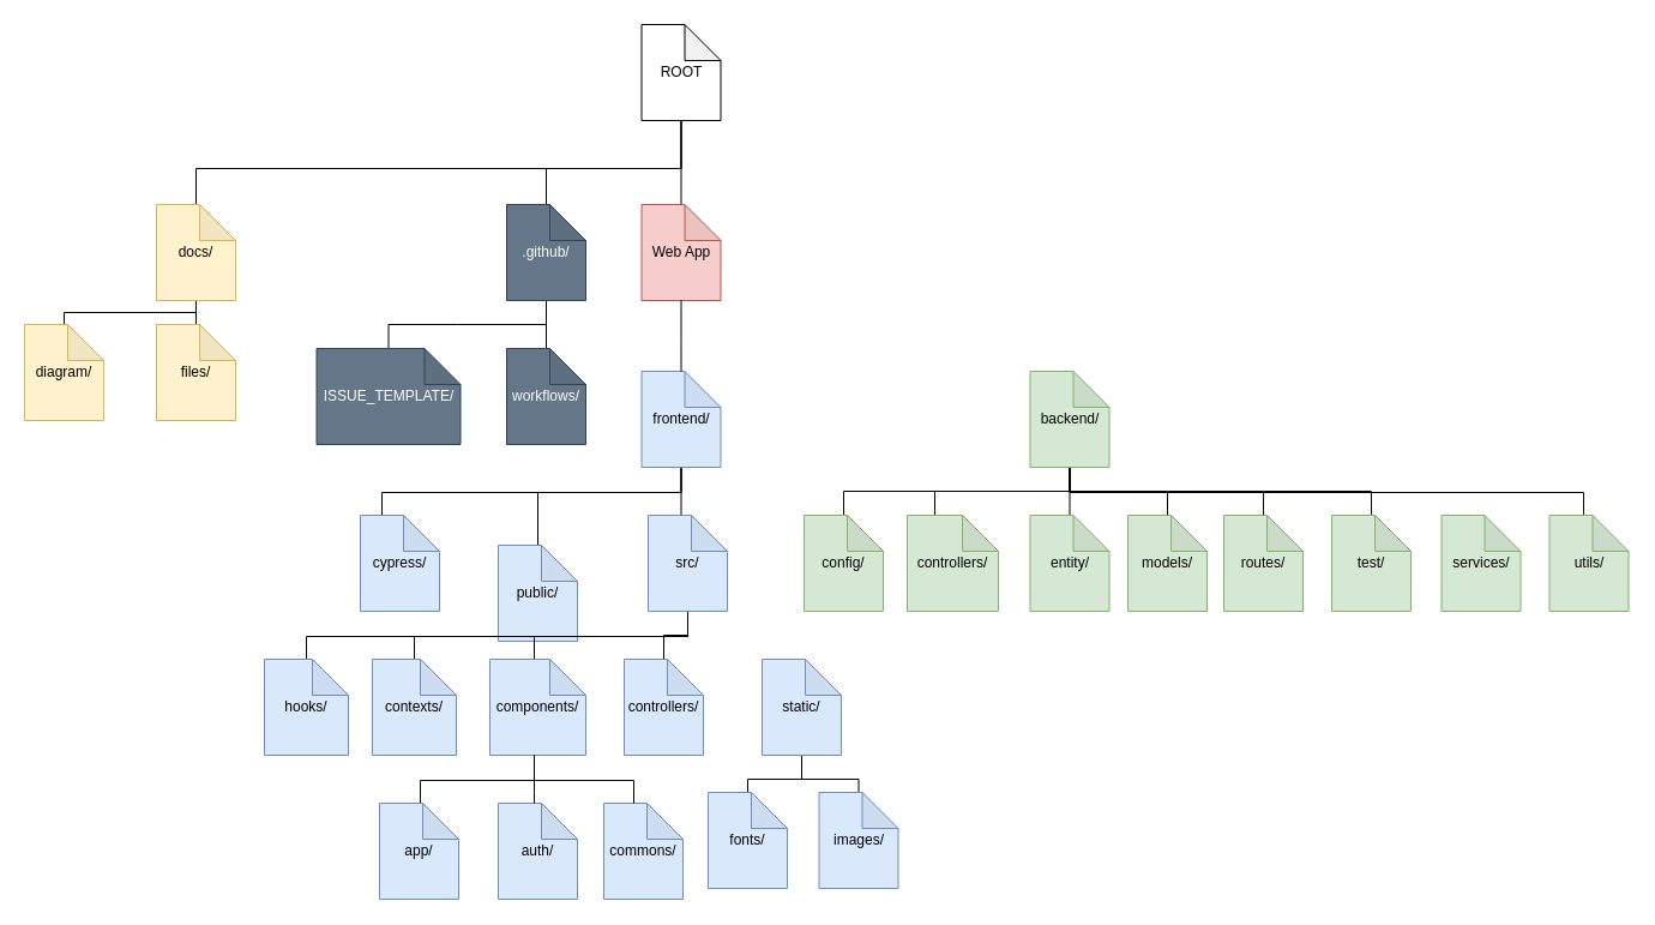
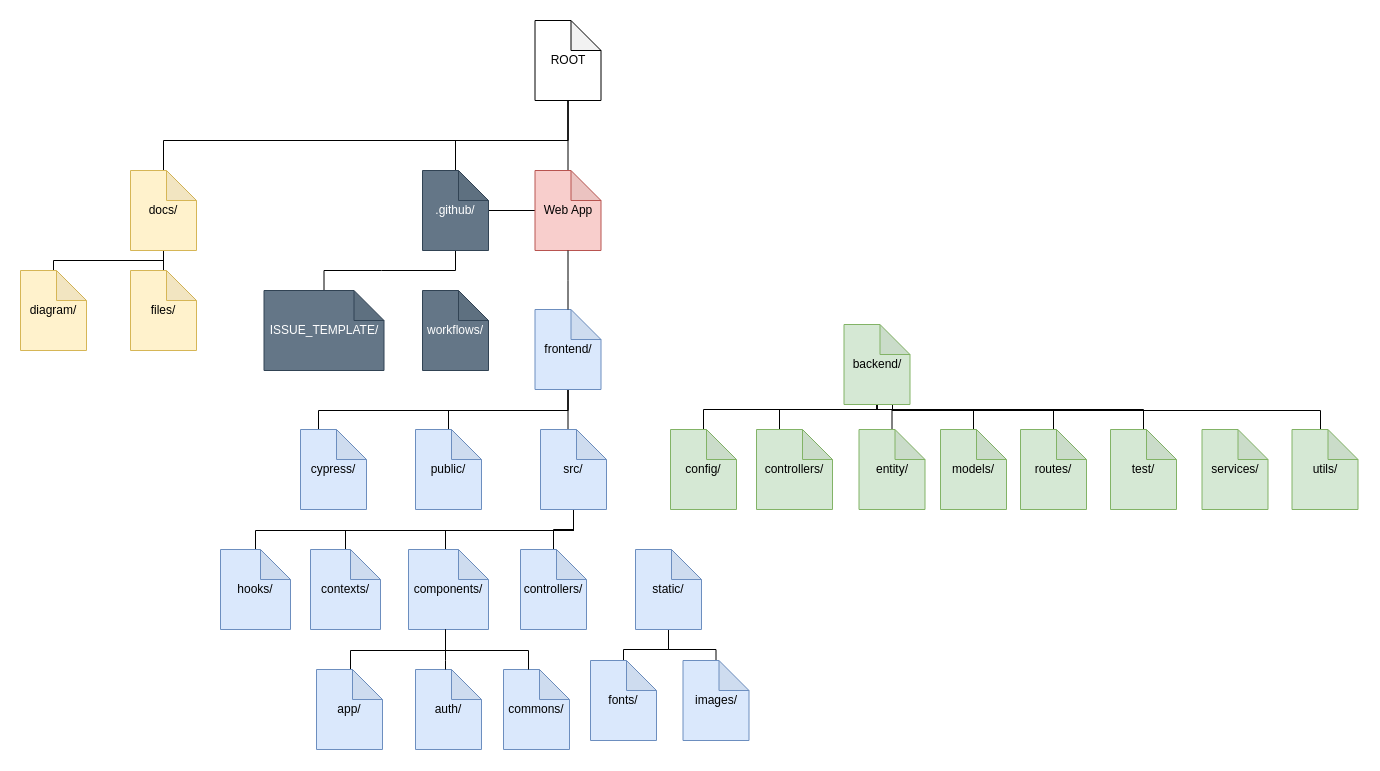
- <mxCell id="18" value="" style="edgeStyle=orthogonalEdgeStyle;rounded=0;orthogonalLoop=1;jettySize=auto;html=1;endArrow=none;endFill=0;" parent="1" source="20" target="22" edge="1"><mxGeometry relative="1" as="geometry" /></mxCell>
+ <mxCell id="18" value="" style="edgeStyle=orthogonalEdgeStyle;rounded=0;orthogonalLoop=1;jettySize=auto;html=1;endArrow=none;endFill=0;" parent="1" source="20" target="45" edge="1"><mxGeometry relative="1" as="geometry" /></mxCell>
- <mxCell id="17" value="backend/" style="shape=note;whiteSpace=wrap;html=1;backgroundOutline=1;darkOpacity=0.05;fillColor=#d5e8d4;strokeColor=#82b366;" parent="1" vertex="1"><mxGeometry x="858.5" y="309" width="66" height="80" as="geometry" /></mxCell>
+ <mxCell id="17" value="backend/" style="shape=note;whiteSpace=wrap;html=1;backgroundOutline=1;darkOpacity=0.05;fillColor=#d5e8d4;strokeColor=#82b366;" parent="1" vertex="1"><mxGeometry x="843.5" y="324" width="66" height="80" as="geometry" /></mxCell>
- <mxCell id="23" value="public/" style="shape=note;whiteSpace=wrap;html=1;backgroundOutline=1;darkOpacity=0.05;fillColor=#dae8fc;strokeColor=#6c8ebf;" parent="1" vertex="1"><mxGeometry x="415" y="454" width="66" height="80" as="geometry" /></mxCell>
+ <mxCell id="23" value="public/" style="shape=note;whiteSpace=wrap;html=1;backgroundOutline=1;darkOpacity=0.05;fillColor=#dae8fc;strokeColor=#6c8ebf;" parent="1" vertex="1"><mxGeometry x="415" y="429" width="66" height="80" as="geometry" /></mxCell>
